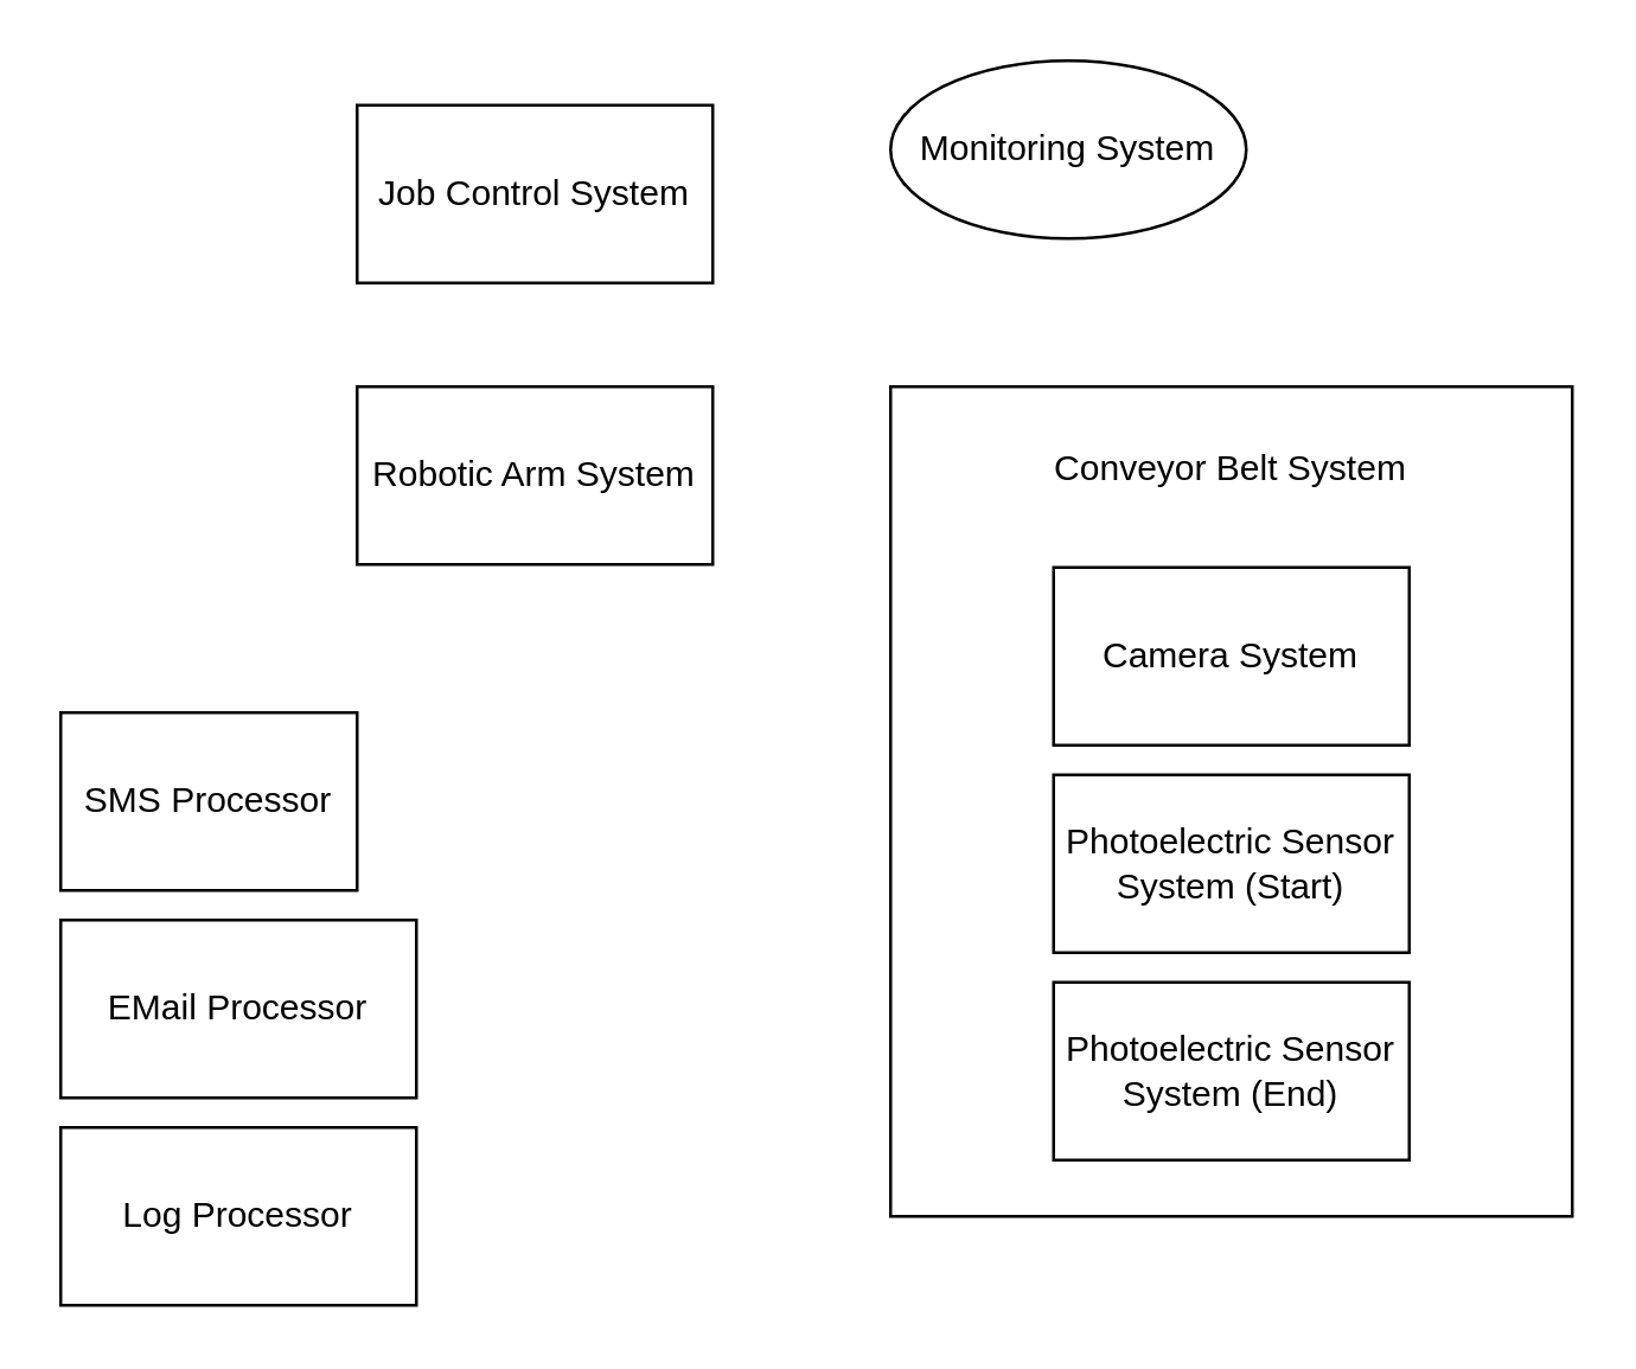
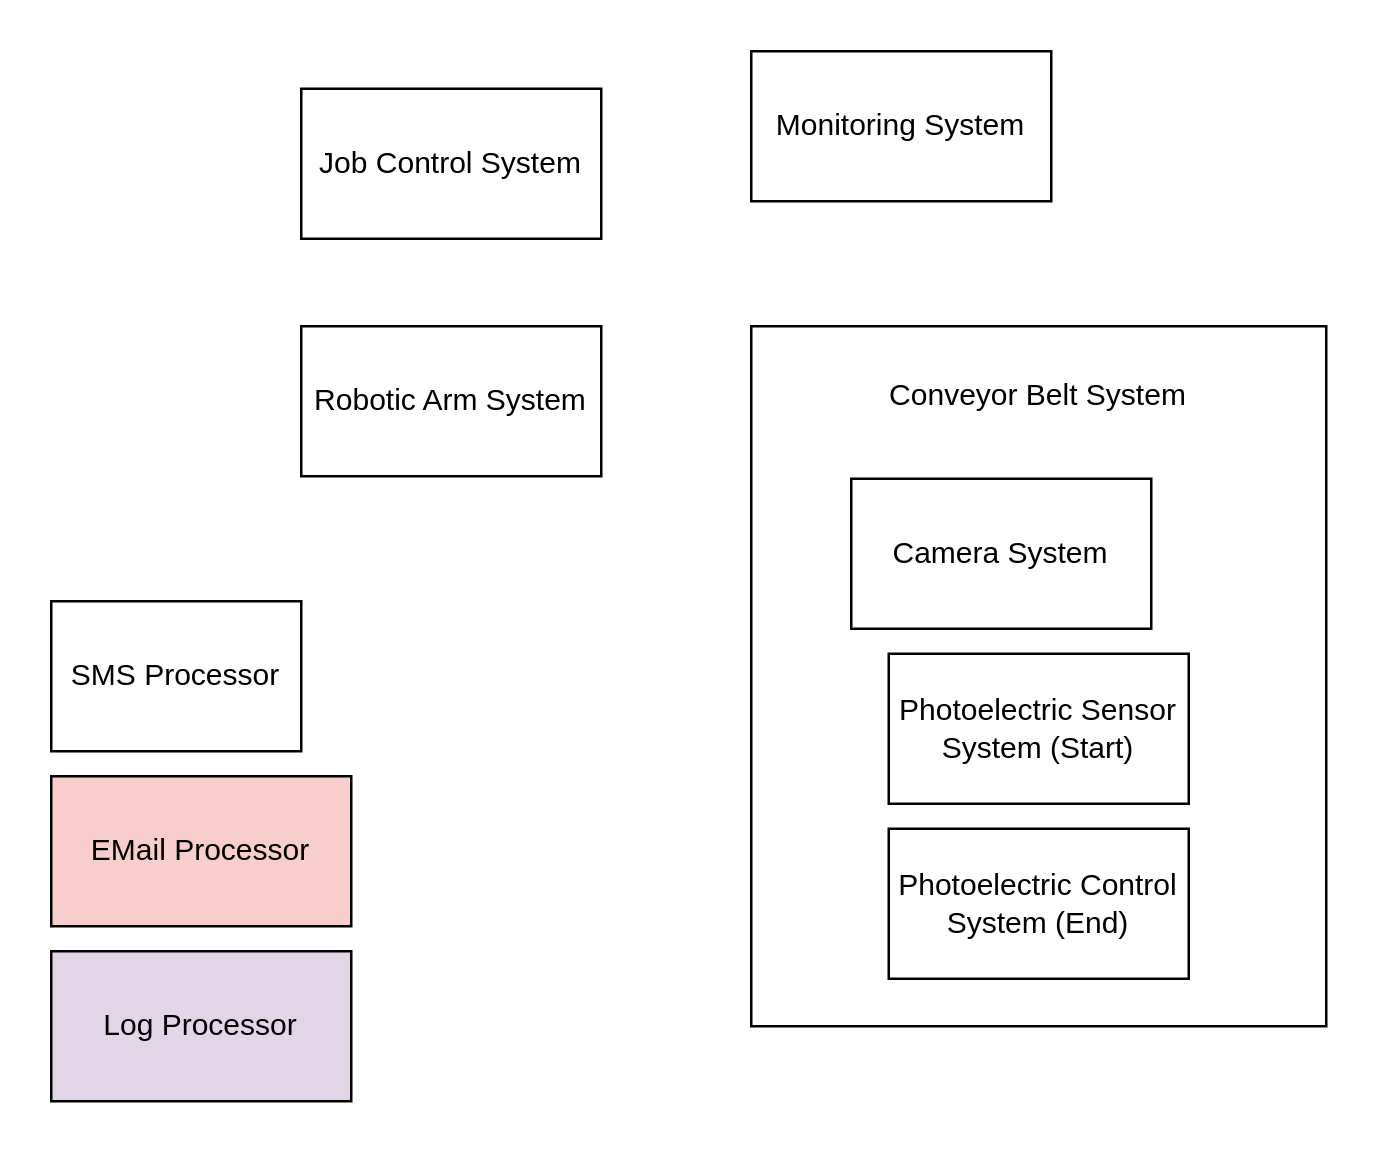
- <mxCell id="3" value="Monitoring System" style="ellipse;whiteSpace=wrap;html=1;" vertex="1" parent="1"><mxGeometry x="300" y="20" width="120" height="60" as="geometry" /></mxCell>
+ <mxCell id="3" value="Monitoring System" style="rounded=0;whiteSpace=wrap;html=1;" vertex="1" parent="1"><mxGeometry x="300" y="20" width="120" height="60" as="geometry" /></mxCell>
- <mxCell id="6" value="Camera System" style="rounded=0;whiteSpace=wrap;html=1;" vertex="1" parent="1"><mxGeometry x="355" y="191" width="120" height="60" as="geometry" /></mxCell>
+ <mxCell id="6" value="Camera System" style="rounded=0;whiteSpace=wrap;html=1;" vertex="1" parent="1"><mxGeometry x="340" y="191" width="120" height="60" as="geometry" /></mxCell>
- <mxCell id="10" value="EMail Processor" style="rounded=0;whiteSpace=wrap;html=1;" vertex="1" parent="1"><mxGeometry x="20" y="310" width="120" height="60" as="geometry" /></mxCell>
+ <mxCell id="10" value="EMail Processor" style="rounded=0;whiteSpace=wrap;html=1;fillColor=#f8cecc;" vertex="1" parent="1"><mxGeometry x="20" y="310" width="120" height="60" as="geometry" /></mxCell>
- <mxCell id="8" value="Photoelectric Sensor System (End)" style="rounded=0;whiteSpace=wrap;html=1;" vertex="1" parent="1"><mxGeometry x="355" y="331" width="120" height="60" as="geometry" /></mxCell>
+ <mxCell id="8" value="Photoelectric Control System (End)" style="rounded=0;whiteSpace=wrap;html=1;" vertex="1" parent="1"><mxGeometry x="355" y="331" width="120" height="60" as="geometry" /></mxCell>
- <mxCell id="11" value="Log Processor" style="rounded=0;whiteSpace=wrap;html=1;" vertex="1" parent="1"><mxGeometry x="20" y="380" width="120" height="60" as="geometry" /></mxCell>
+ <mxCell id="11" value="Log Processor" style="rounded=0;whiteSpace=wrap;html=1;fillColor=#e1d5e7;" vertex="1" parent="1"><mxGeometry x="20" y="380" width="120" height="60" as="geometry" /></mxCell>
